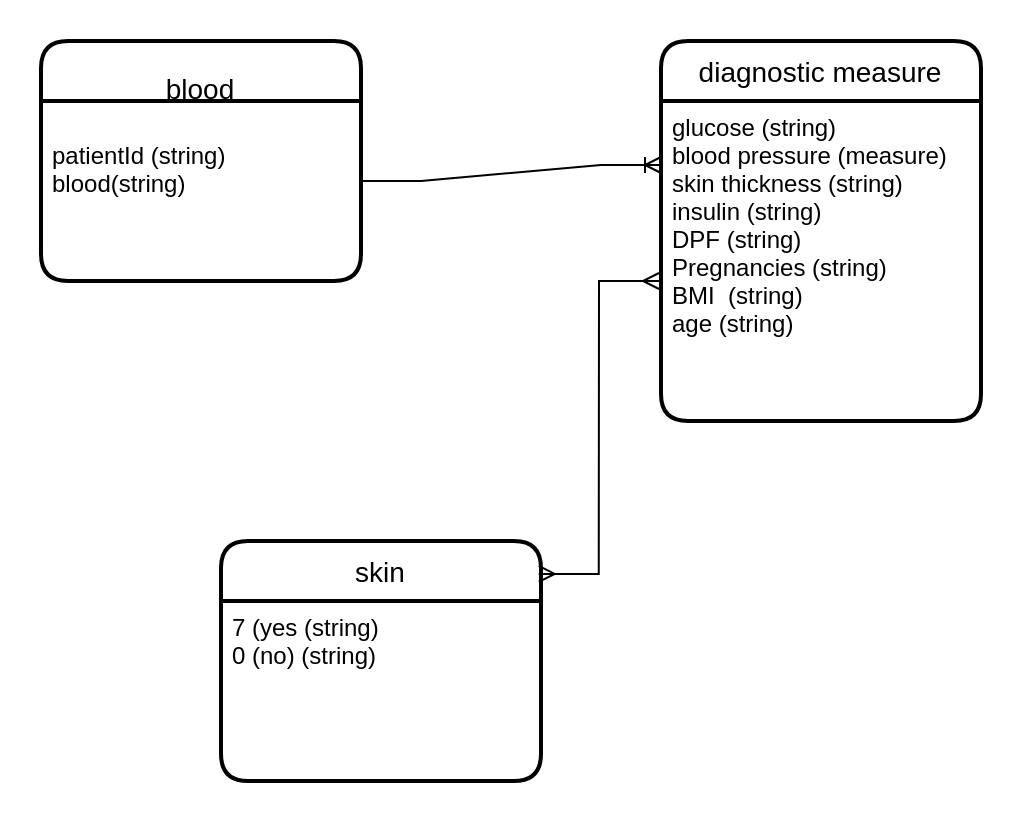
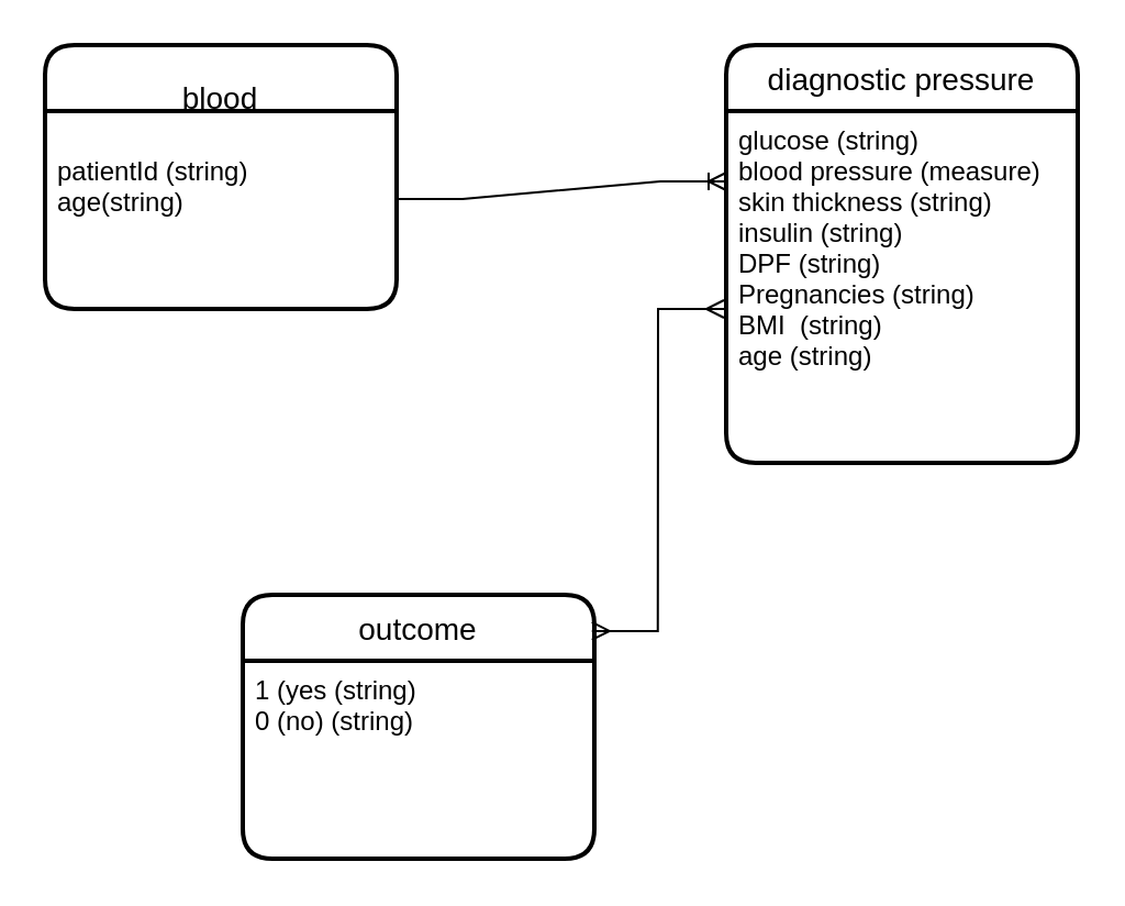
- <mxCell id="4" value="diagnostic measure" style="swimlane;childLayout=stackLayout;horizontal=1;startSize=30;horizontalStack=0;rounded=1;fontSize=14;fontStyle=0;strokeWidth=2;resizeParent=0;resizeLast=1;shadow=0;dashed=0;align=center;" parent="1" vertex="1"><mxGeometry x="330" y="20" width="160" height="190" as="geometry" /></mxCell>
+ <mxCell id="4" value="diagnostic pressure" style="swimlane;childLayout=stackLayout;horizontal=1;startSize=30;horizontalStack=0;rounded=1;fontSize=14;fontStyle=0;strokeWidth=2;resizeParent=0;resizeLast=1;shadow=0;dashed=0;align=center;" parent="1" vertex="1"><mxGeometry x="330" y="20" width="160" height="190" as="geometry" /></mxCell>
- <mxCell id="3" value="&#10;patientId (string)&#10;blood(string)" style="align=left;strokeColor=none;fillColor=none;spacingLeft=4;fontSize=12;verticalAlign=top;resizable=0;rotatable=0;part=1;" parent="2" vertex="1"><mxGeometry y="30" width="160" height="90" as="geometry" /></mxCell>
+ <mxCell id="3" value="&#10;patientId (string)&#10;age(string)" style="align=left;strokeColor=none;fillColor=none;spacingLeft=4;fontSize=12;verticalAlign=top;resizable=0;rotatable=0;part=1;" parent="2" vertex="1"><mxGeometry y="30" width="160" height="90" as="geometry" /></mxCell>
- <mxCell id="6" value="skin" style="swimlane;childLayout=stackLayout;horizontal=1;startSize=30;horizontalStack=0;rounded=1;fontSize=14;fontStyle=0;strokeWidth=2;resizeParent=0;resizeLast=1;shadow=0;dashed=0;align=center;" parent="1" vertex="1"><mxGeometry x="110" y="270" width="160" height="120" as="geometry" /></mxCell>
+ <mxCell id="6" value="outcome" style="swimlane;childLayout=stackLayout;horizontal=1;startSize=30;horizontalStack=0;rounded=1;fontSize=14;fontStyle=0;strokeWidth=2;resizeParent=0;resizeLast=1;shadow=0;dashed=0;align=center;" parent="1" vertex="1"><mxGeometry x="110" y="270" width="160" height="120" as="geometry" /></mxCell>
- <mxCell id="7" value="7 (yes (string)&#10;0 (no) (string)" style="align=left;strokeColor=none;fillColor=none;spacingLeft=4;fontSize=12;verticalAlign=top;resizable=0;rotatable=0;part=1;" parent="6" vertex="1"><mxGeometry y="30" width="160" height="90" as="geometry" /></mxCell>
+ <mxCell id="7" value="1 (yes (string)&#10;0 (no) (string)" style="align=left;strokeColor=none;fillColor=none;spacingLeft=4;fontSize=12;verticalAlign=top;resizable=0;rotatable=0;part=1;" parent="6" vertex="1"><mxGeometry y="30" width="160" height="90" as="geometry" /></mxCell>
